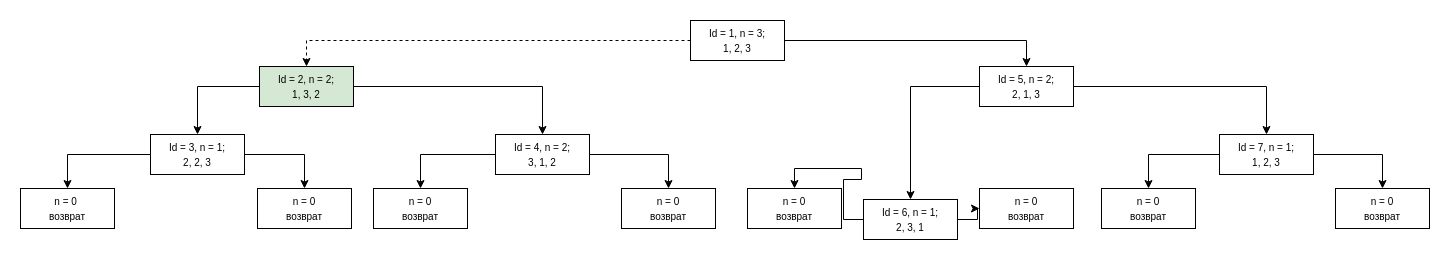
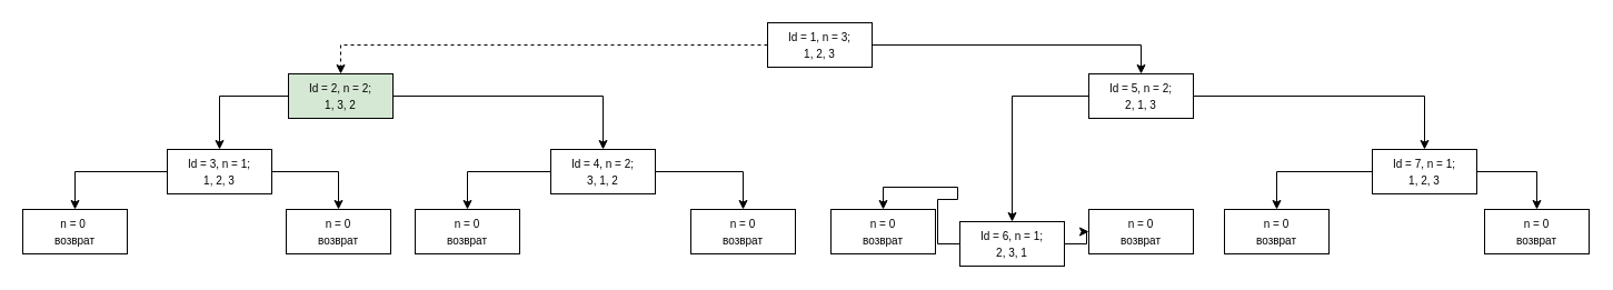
- <mxCell id="13" value="&lt;font size=&quot;1&quot;&gt;Id = 3, n = 1;&lt;br&gt;2, 2, 3&lt;br&gt;&lt;/font&gt;" style="rounded=0;whiteSpace=wrap;html=1;" vertex="1" parent="1"><mxGeometry x="150" y="134" width="94" height="40" as="geometry" /></mxCell>
+ <mxCell id="13" value="&lt;font size=&quot;1&quot;&gt;Id = 3, n = 1;&lt;br&gt;1, 2, 3&lt;br&gt;&lt;/font&gt;" style="rounded=0;whiteSpace=wrap;html=1;" vertex="1" parent="1"><mxGeometry x="150" y="134" width="94" height="40" as="geometry" /></mxCell>
- <mxCell id="28" value="&lt;font size=&quot;1&quot;&gt;Id = 7, n = 1;&lt;br&gt;1, 2, 3&lt;br&gt;&lt;/font&gt;" style="rounded=0;whiteSpace=wrap;html=1;" vertex="1" parent="1"><mxGeometry x="1219" y="134" width="94" height="40" as="geometry" /></mxCell>
+ <mxCell id="28" value="&lt;font size=&quot;1&quot;&gt;Id = 7, n = 1;&lt;br&gt;1, 2, 3&lt;br&gt;&lt;/font&gt;" style="rounded=0;whiteSpace=wrap;html=1;" vertex="1" parent="1"><mxGeometry x="1234" y="134" width="94" height="40" as="geometry" /></mxCell>
